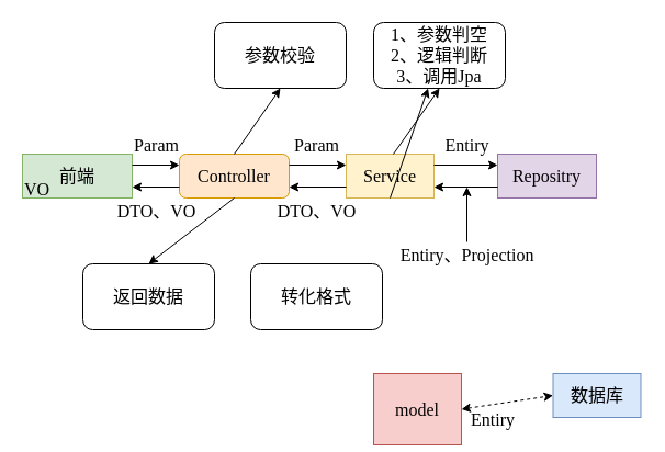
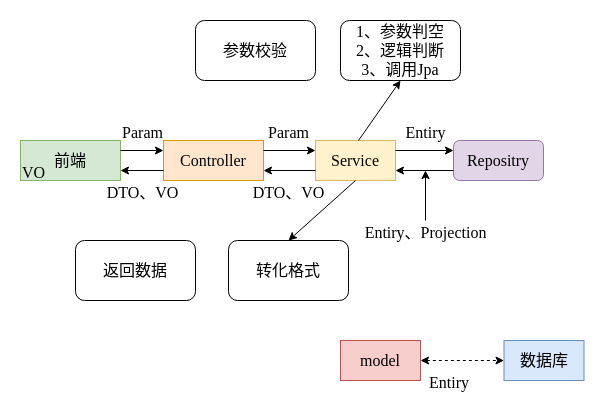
- <mxCell id="25" value="" style="endArrow=classic;html=1;exitX=0.5;exitY=0;exitDx=0;exitDy=0;entryX=0.5;entryY=1;entryDx=0;entryDy=0;" edge="1" parent="1" source="4" target="24"><mxGeometry width="50" height="50" relative="1" as="geometry"><mxPoint x="410" y="60" as="sourcePoint" /><mxPoint x="460" y="10" as="targetPoint" /></mxGeometry></mxCell>
- <mxCell id="29" value="" style="endArrow=classic;html=1;exitX=0.5;exitY=1;exitDx=0;exitDy=0;" edge="1" parent="1" source="3" target="26"><mxGeometry width="50" height="50" relative="1" as="geometry"><mxPoint x="140" y="390" as="sourcePoint" /><mxPoint x="190" y="340" as="targetPoint" /></mxGeometry></mxCell>
+ <mxCell id="29" value="" style="endArrow=classic;html=1;entryX=0.5;entryY=0;entryDx=0;entryDy=0;exitX=0.5;exitY=1;exitDx=0;exitDy=0;" edge="1" parent="1" source="3" target="28"><mxGeometry width="50" height="50" relative="1" as="geometry"><mxPoint x="140" y="390" as="sourcePoint" /><mxPoint x="190" y="340" as="targetPoint" /></mxGeometry></mxCell>
- <mxCell id="4" value="&lt;font face=&quot;JetBrains Mono&quot; style=&quot;font-size: 16px&quot;&gt;Controller&lt;/font&gt;" style="whiteSpace=wrap;html=1;fillColor=#ffe6cc;strokeColor=#d79b00;rounded=1;" vertex="1" parent="1"><mxGeometry x="163" y="140" width="100" height="40" as="geometry" /></mxCell>
+ <mxCell id="4" value="&lt;font face=&quot;JetBrains Mono&quot; style=&quot;font-size: 16px&quot;&gt;Controller&lt;/font&gt;" style="rounded=0;whiteSpace=wrap;html=1;fillColor=#ffe6cc;strokeColor=#d79b00;" vertex="1" parent="1"><mxGeometry x="163" y="140" width="100" height="40" as="geometry" /></mxCell>
- <mxCell id="5" value="&lt;font face=&quot;JetBrains Mono&quot; style=&quot;font-size: 16px&quot;&gt;Repositry&lt;/font&gt;" style="rounded=0;whiteSpace=wrap;html=1;fillColor=#e1d5e7;strokeColor=#9673a6;" vertex="1" parent="1"><mxGeometry x="453" y="140" width="90" height="40" as="geometry" /></mxCell>
+ <mxCell id="5" value="&lt;font face=&quot;JetBrains Mono&quot; style=&quot;font-size: 16px&quot;&gt;Repositry&lt;/font&gt;" style="whiteSpace=wrap;html=1;fillColor=#e1d5e7;strokeColor=#9673a6;rounded=1;" vertex="1" parent="1"><mxGeometry x="453" y="140" width="90" height="40" as="geometry" /></mxCell>
- <mxCell id="31" value="" style="endArrow=classic;html=1;entryX=0.5;entryY=0;entryDx=0;entryDy=0;exitX=0.5;exitY=1;exitDx=0;exitDy=0;" edge="1" parent="1" source="4" target="30"><mxGeometry width="50" height="50" relative="1" as="geometry"><mxPoint x="170" y="420" as="sourcePoint" /><mxPoint x="220" y="370" as="targetPoint" /></mxGeometry></mxCell>
- <mxCell id="19" value="&lt;font style=&quot;font-size: 16px&quot; face=&quot;JetBrains Mono&quot;&gt;model&lt;/font&gt;" style="rounded=0;whiteSpace=wrap;html=1;fillColor=#f8cecc;strokeColor=#b85450;" vertex="1" parent="1"><mxGeometry x="340" y="340" width="80" height="65" as="geometry" /></mxCell>
+ <mxCell id="19" value="&lt;font style=&quot;font-size: 16px&quot; face=&quot;JetBrains Mono&quot;&gt;model&lt;/font&gt;" style="rounded=0;whiteSpace=wrap;html=1;fillColor=#f8cecc;strokeColor=#b85450;" vertex="1" parent="1"><mxGeometry x="340" y="340" width="80" height="40" as="geometry" /></mxCell>
